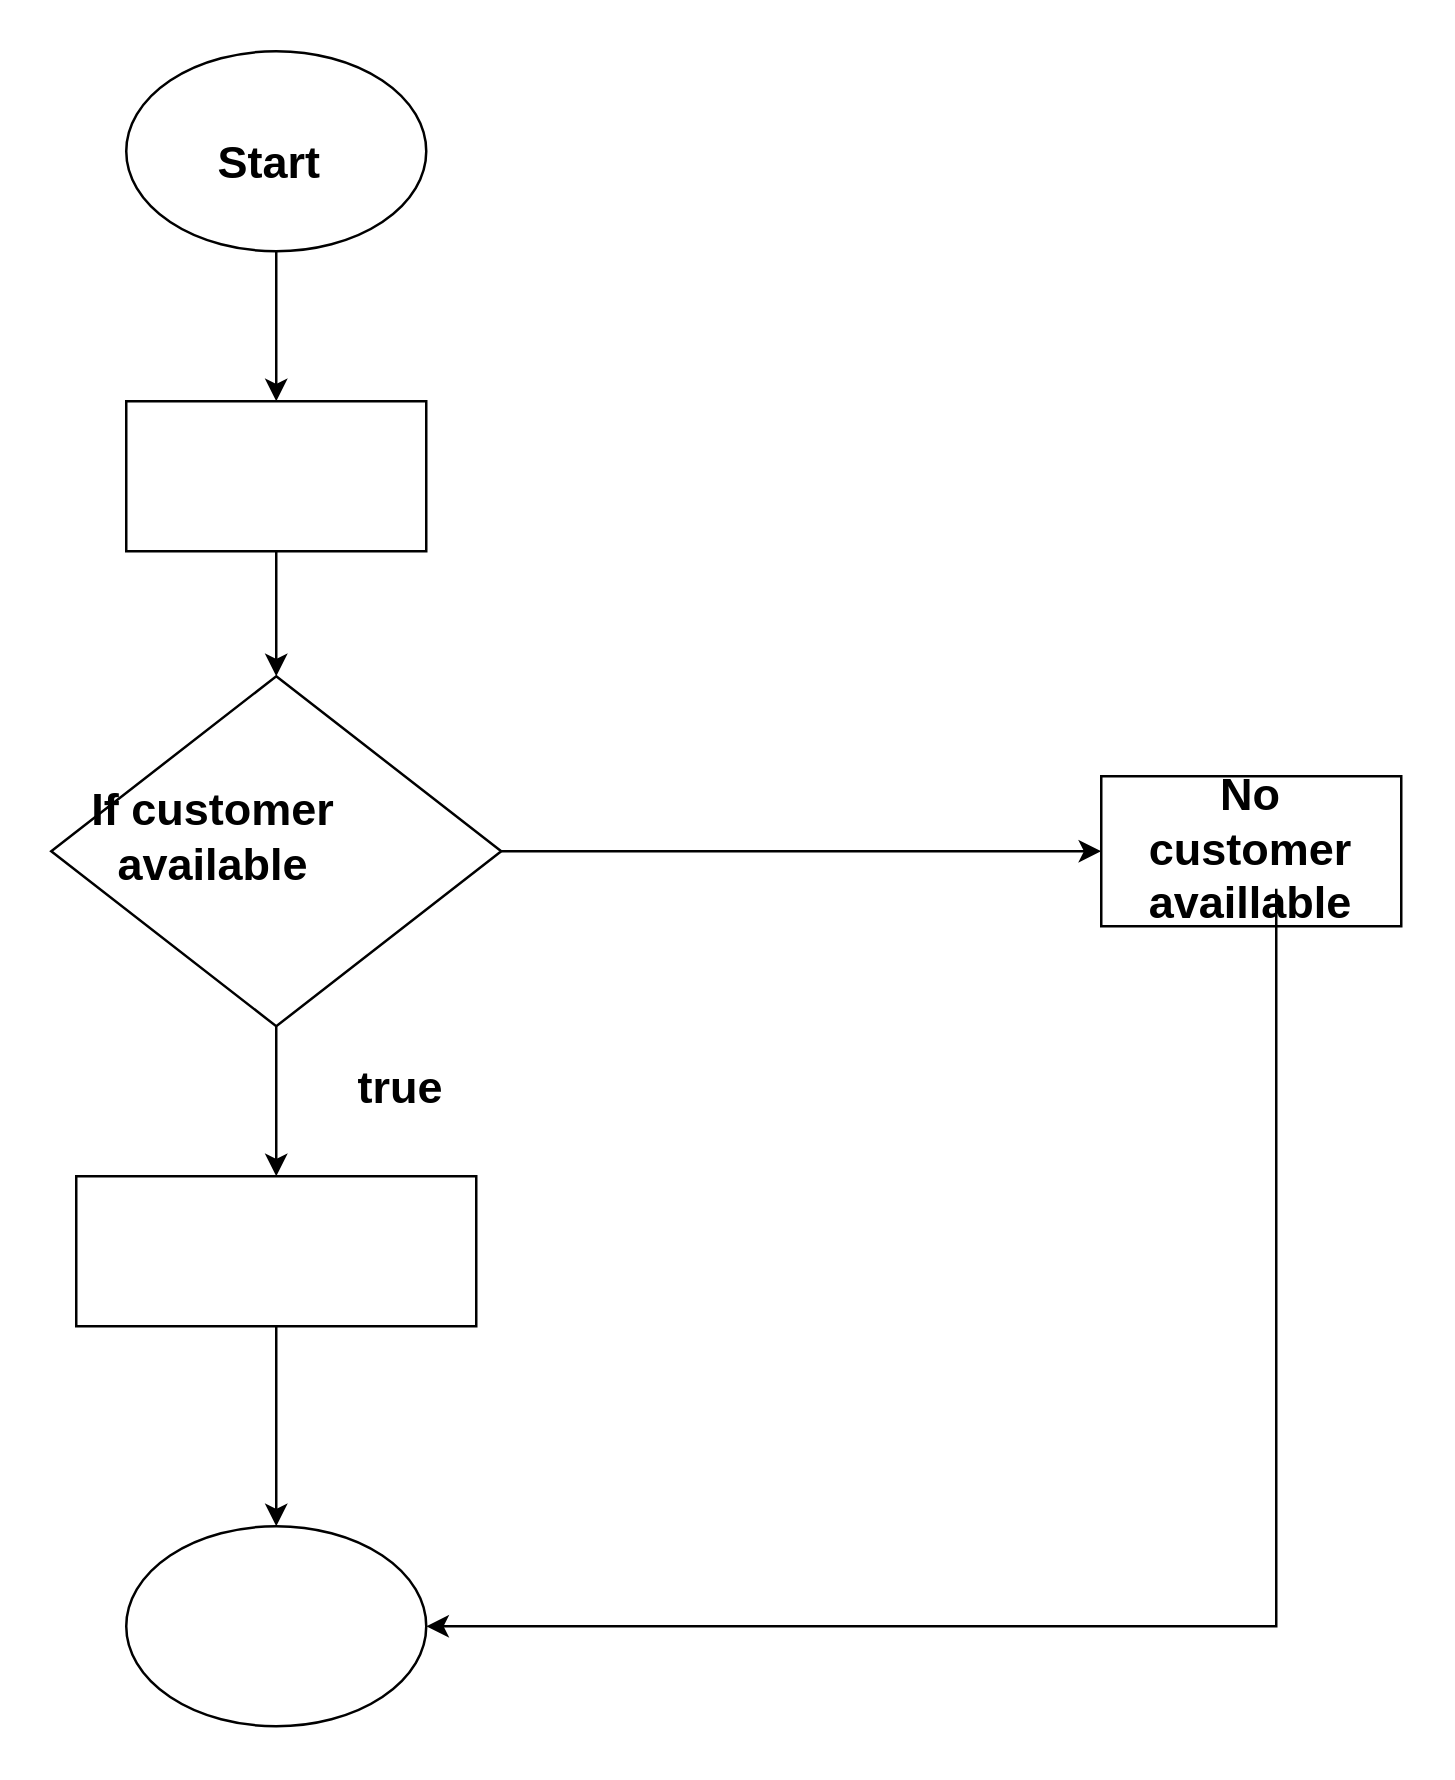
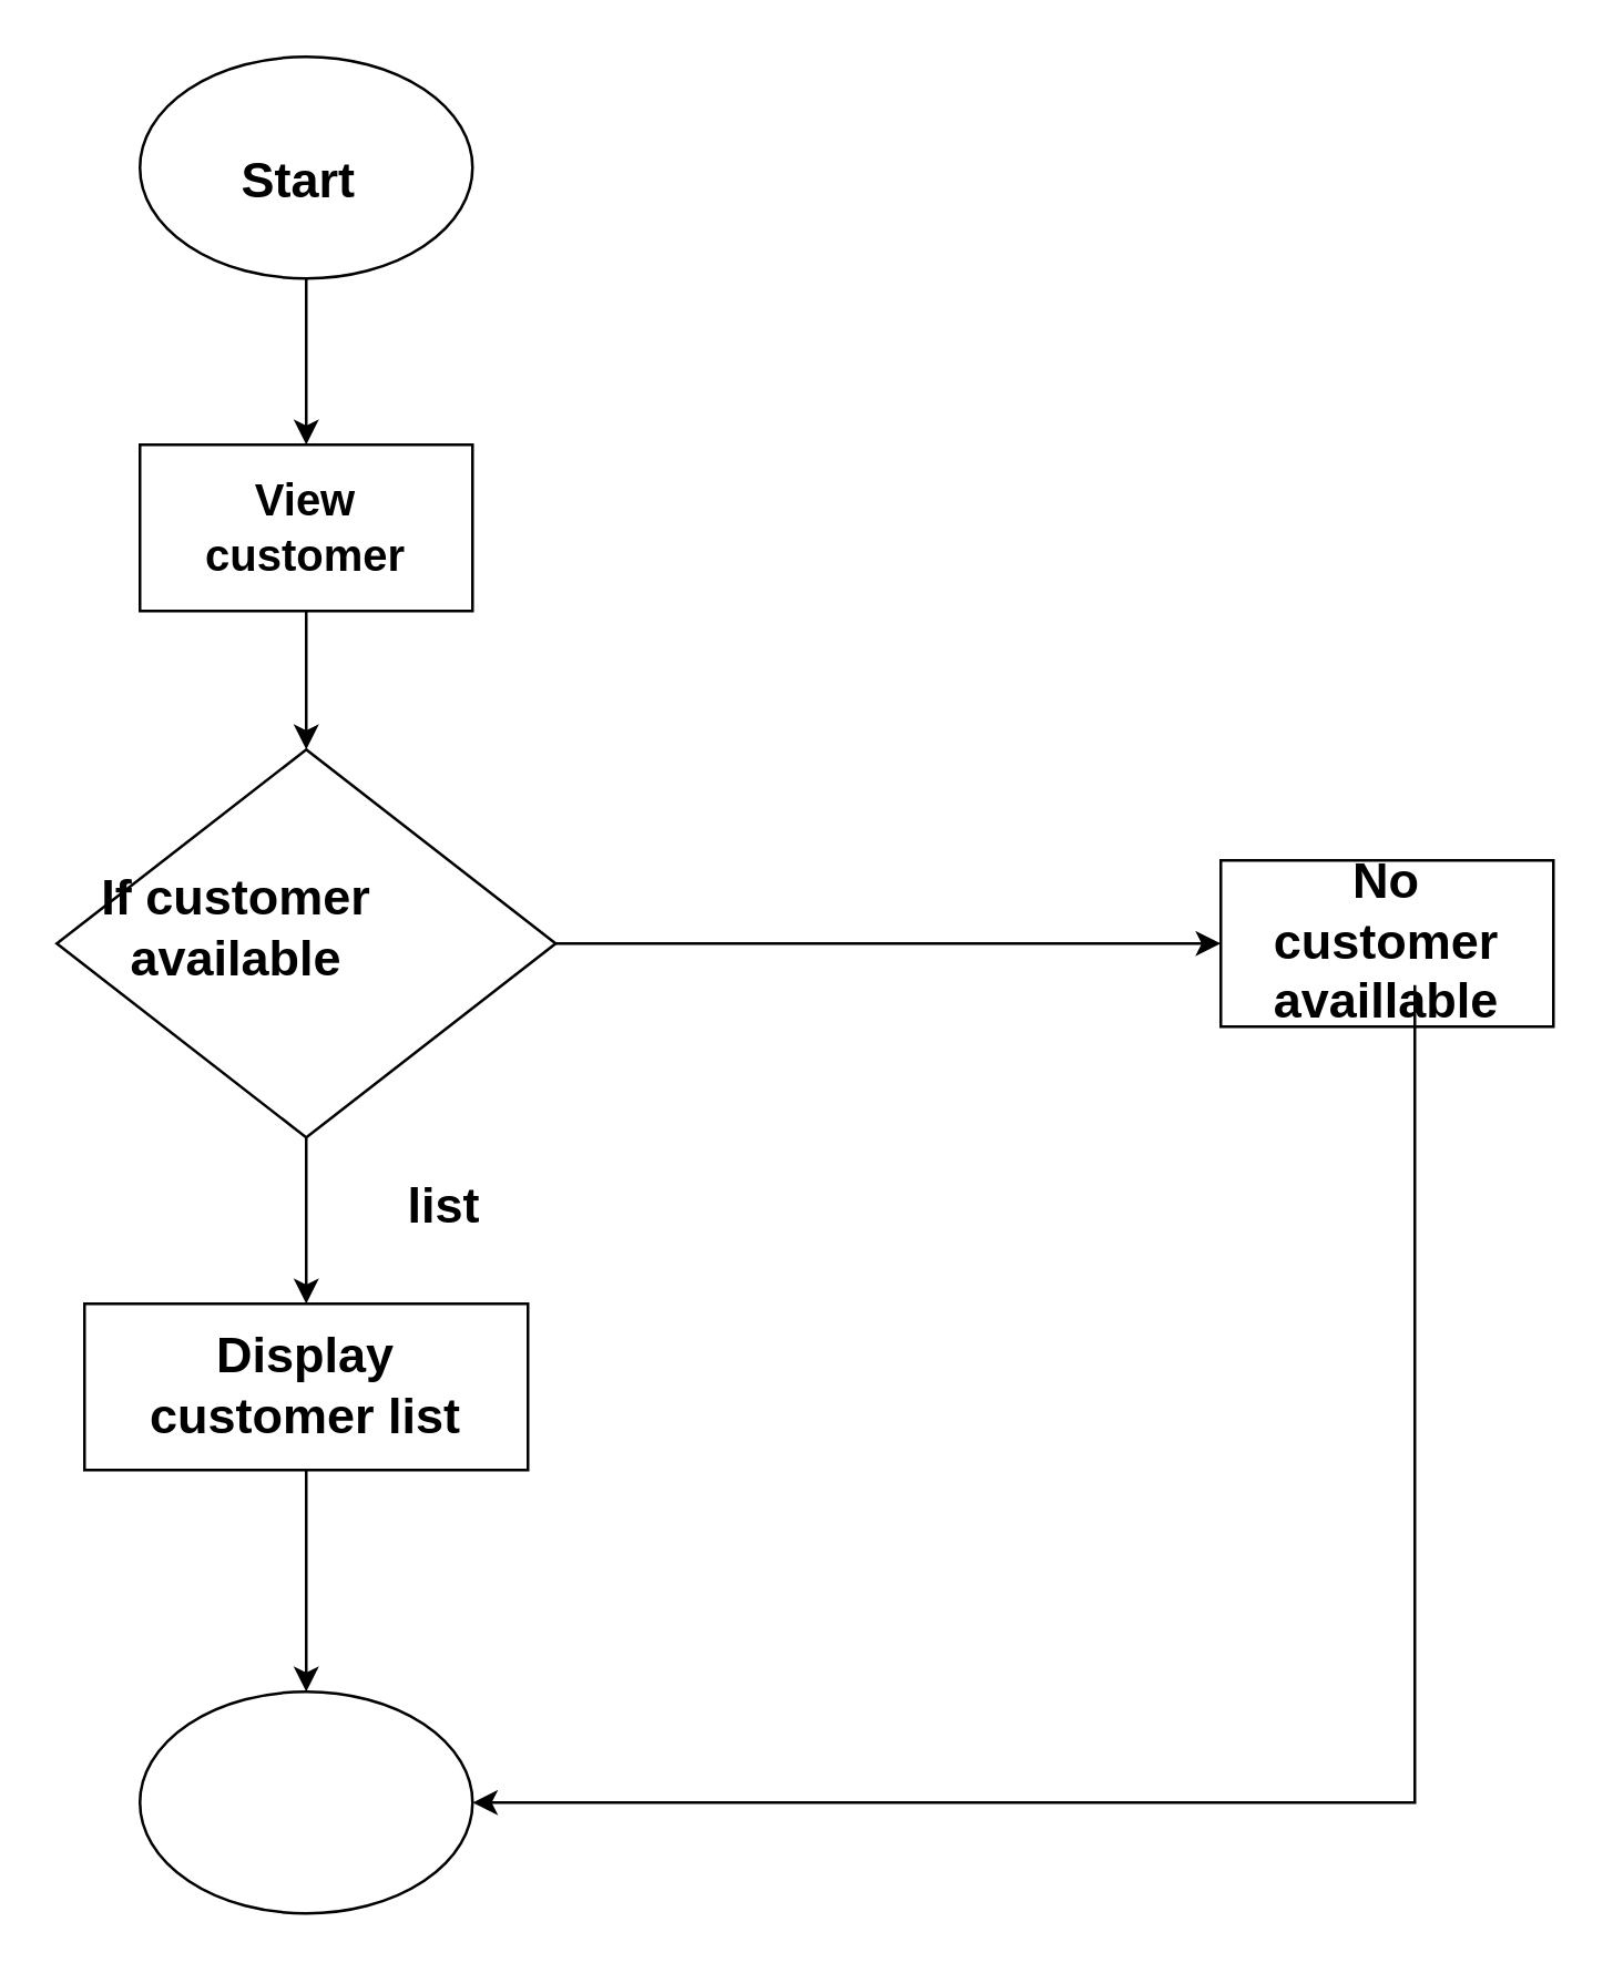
+ <mxCell id="14" value="&lt;font size=&quot;3&quot;&gt;View customer&lt;/font&gt;" style="text;html=1;strokeColor=none;fillColor=none;align=center;verticalAlign=middle;whiteSpace=wrap;rounded=0;fontStyle=1" parent="1" vertex="1"><mxGeometry x="80" y="175" width="60" height="30" as="geometry" /></mxCell>
- <mxCell id="19" value="&lt;b&gt;true&lt;/b&gt;" style="text;html=1;strokeColor=none;fillColor=none;align=center;verticalAlign=middle;whiteSpace=wrap;rounded=0;fontSize=18;" parent="1" vertex="1"><mxGeometry x="130" y="420" width="60" height="30" as="geometry" /></mxCell>
+ <mxCell id="19" value="&lt;b&gt;list&lt;/b&gt;" style="text;html=1;strokeColor=none;fillColor=none;align=center;verticalAlign=middle;whiteSpace=wrap;rounded=0;fontSize=18;" parent="1" vertex="1"><mxGeometry x="130" y="420" width="60" height="30" as="geometry" /></mxCell>
+ <mxCell id="18" value="&lt;font style=&quot;font-size: 18px;&quot;&gt;&lt;b&gt;Display customer list&lt;/b&gt;&lt;/font&gt;" style="text;html=1;strokeColor=none;fillColor=none;align=center;verticalAlign=middle;whiteSpace=wrap;rounded=0;" parent="1" vertex="1"><mxGeometry x="40" y="485" width="140" height="30" as="geometry" /></mxCell>
